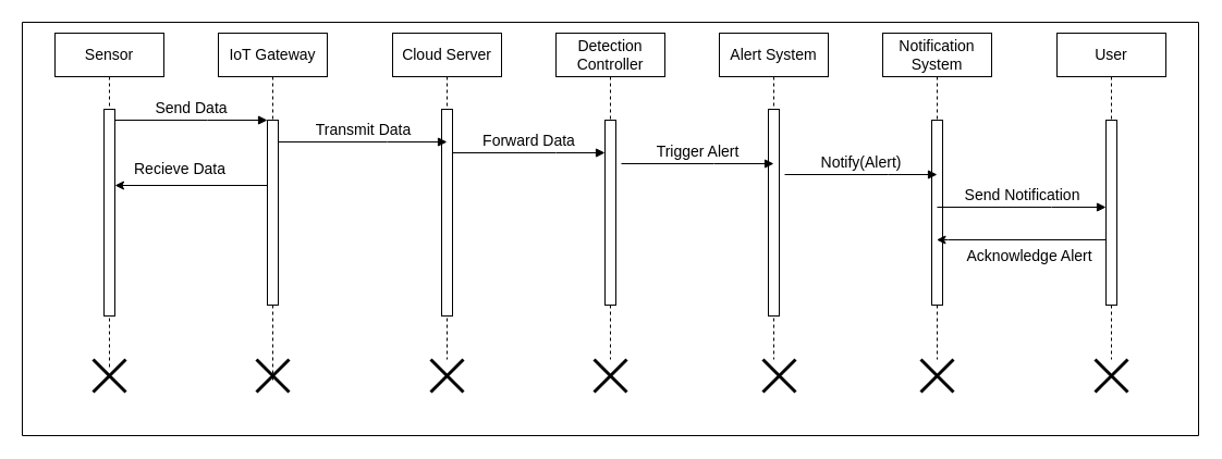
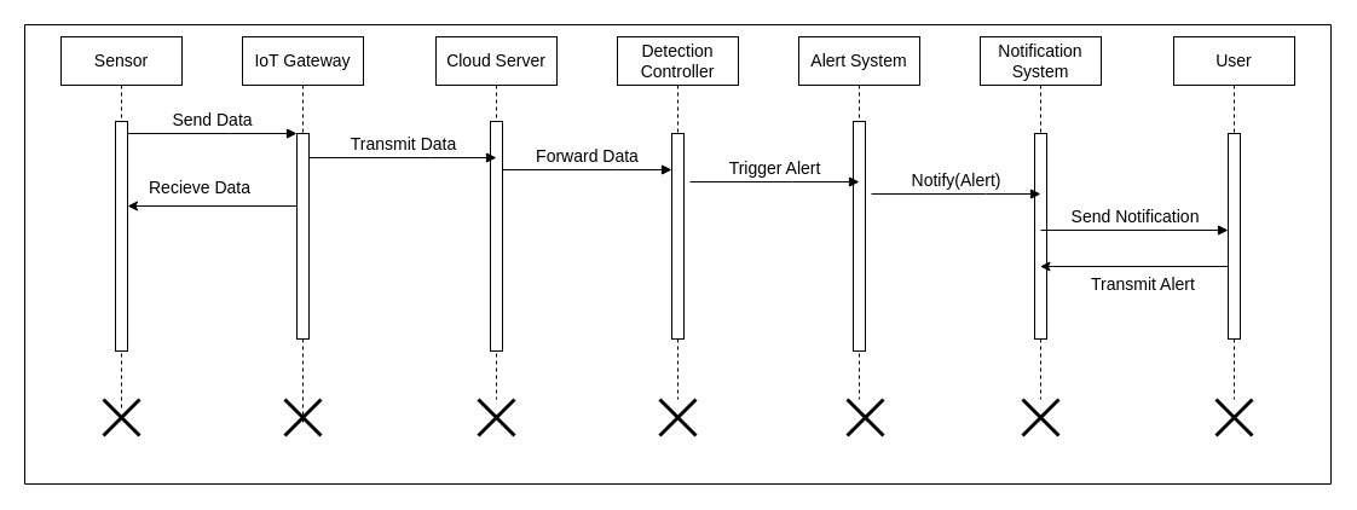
- <mxCell id="24" value="&lt;font style=&quot;font-size: 14px;&quot;&gt;Acknowledge Alert&lt;/font&gt;" style="text;html=1;align=center;verticalAlign=middle;whiteSpace=wrap;rounded=0;" vertex="1" parent="1"><mxGeometry x="880" y="220" width="130" height="30" as="geometry" /></mxCell>
+ <mxCell id="24" value="&lt;font style=&quot;font-size: 14px;&quot;&gt;Transmit Alert&lt;/font&gt;" style="text;html=1;align=center;verticalAlign=middle;whiteSpace=wrap;rounded=0;" vertex="1" parent="1"><mxGeometry x="880" y="220" width="130" height="30" as="geometry" /></mxCell>
